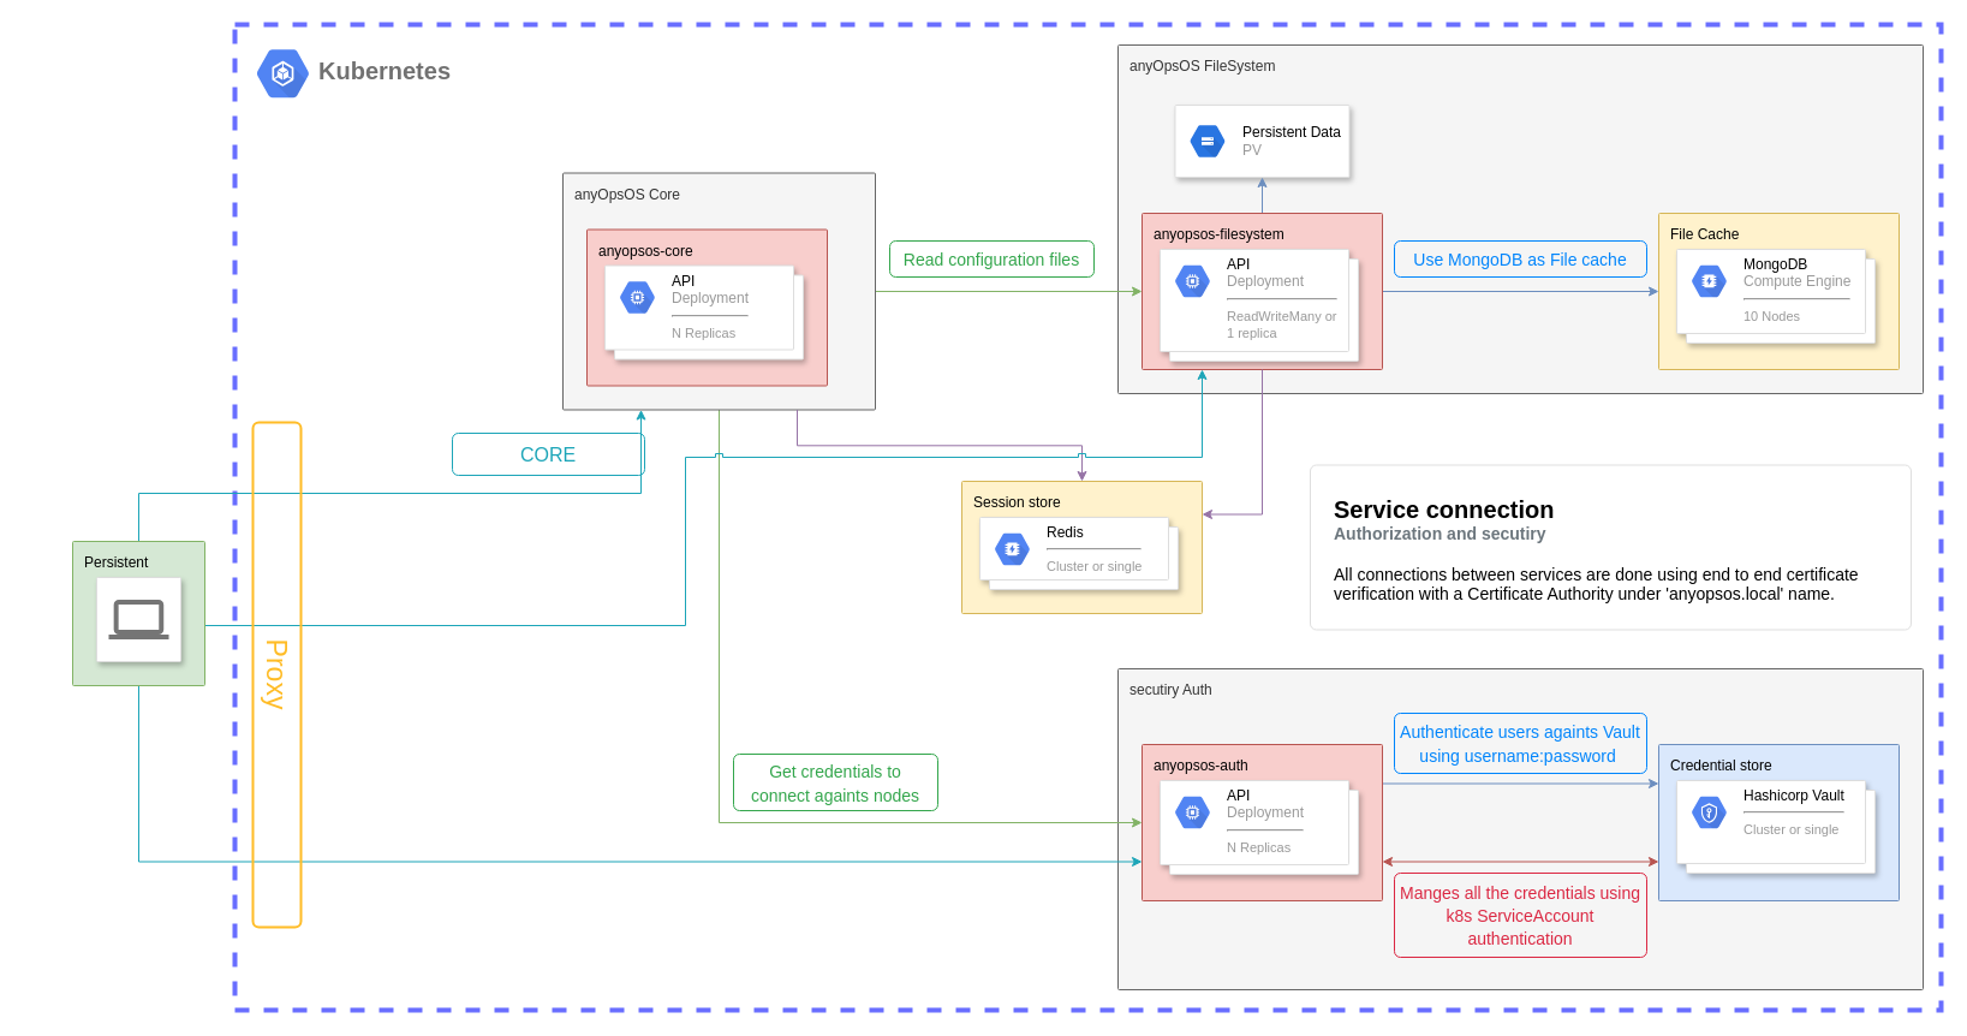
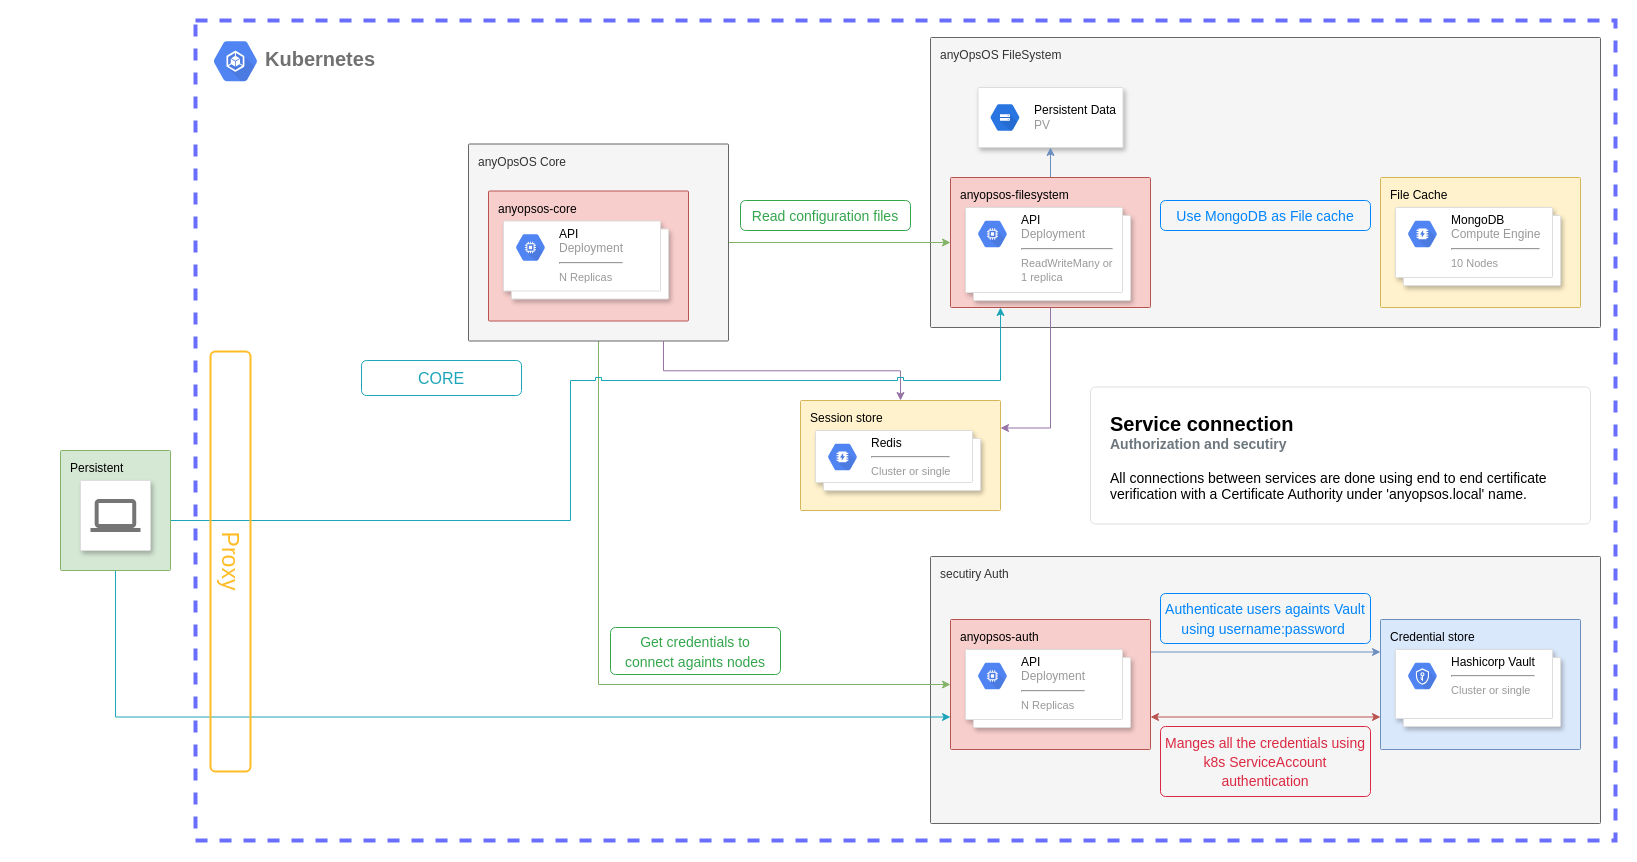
- <mxCell id="24" style="edgeStyle=orthogonalEdgeStyle;rounded=0;orthogonalLoop=1;jettySize=auto;html=1;exitX=1;exitY=0.5;exitDx=0;exitDy=0;entryX=0;entryY=0.5;entryDx=0;entryDy=0;fillColor=#dae8fc;strokeColor=#6c8ebf;" edge="1" parent="1" source="25" target="18"><mxGeometry relative="1" as="geometry" /></mxCell>
- <mxCell id="47" value="CORE" style="html=1;shadow=0;dashed=0;shape=mxgraph.bootstrap.rrect;rSize=5;strokeColor=#1CA5B8;strokeWidth=1;fillColor=none;fontColor=#1CA5B8;whiteSpace=wrap;align=center;verticalAlign=middle;spacingLeft=0;fontStyle=0;fontSize=16;spacing=5;" vertex="1" parent="1"><mxGeometry x="376" y="360" width="160" height="35" as="geometry" /></mxCell>
+ <mxCell id="47" value="CORE" style="html=1;shadow=0;dashed=0;shape=mxgraph.bootstrap.rrect;rSize=5;strokeColor=#1CA5B8;strokeWidth=1;fillColor=none;fontColor=#1CA5B8;whiteSpace=wrap;align=center;verticalAlign=middle;spacingLeft=0;fontStyle=0;fontSize=16;spacing=5;" vertex="1" parent="1"><mxGeometry x="361" y="360" width="160" height="35" as="geometry" /></mxCell>
- <mxCell id="42" style="edgeStyle=orthogonalEdgeStyle;rounded=0;orthogonalLoop=1;jettySize=auto;html=1;exitX=0.5;exitY=0;exitDx=0;exitDy=0;entryX=0.25;entryY=1;entryDx=0;entryDy=0;strokeColor=#1CA5B8;" edge="1" parent="1" source="44" target="9"><mxGeometry relative="1" as="geometry"><Array as="points"><mxPoint x="115" y="410" /><mxPoint x="533" y="410" /></Array></mxGeometry></mxCell>
